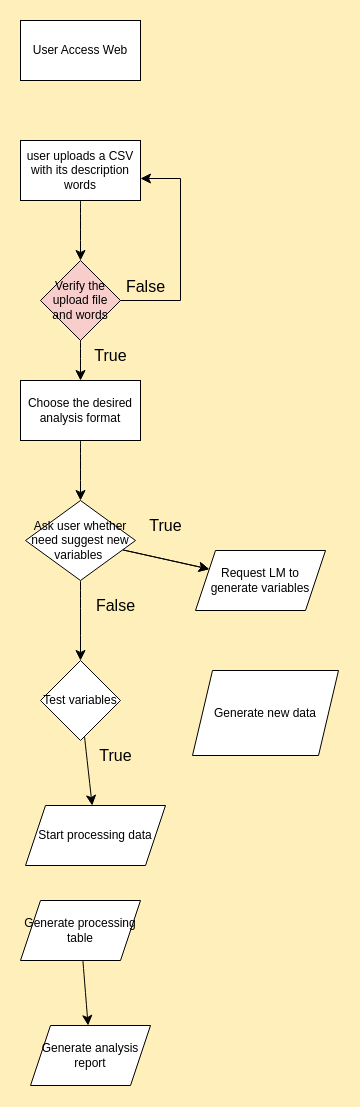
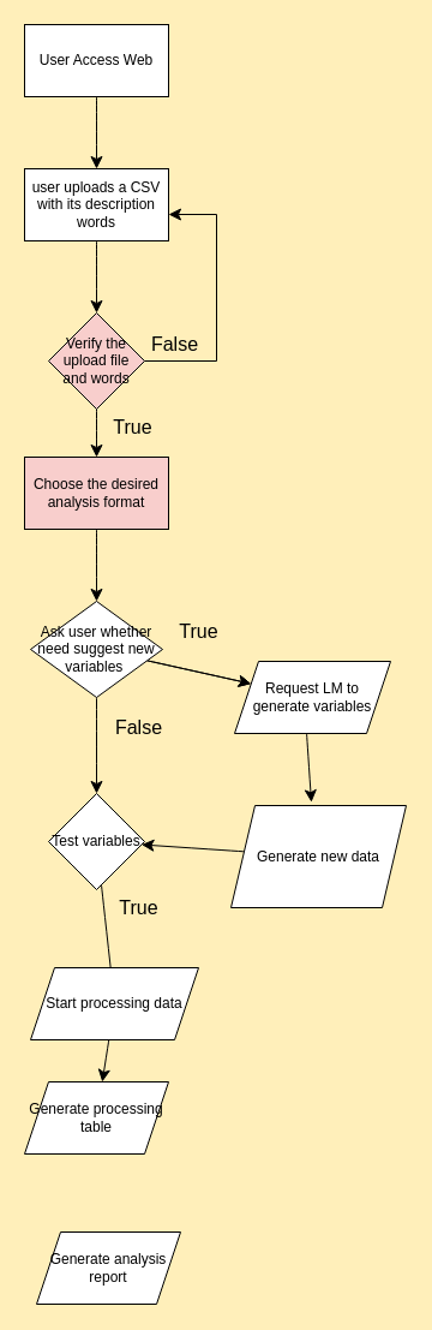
+ <mxCell id="2" value="" style="edgeStyle=none;curved=1;rounded=0;orthogonalLoop=1;jettySize=auto;html=1;fontSize=12;startSize=8;endSize=8;" edge="1" parent="1" source="3" target="5"><mxGeometry relative="1" as="geometry" /></mxCell>
- <mxCell id="11" value="Choose the desired analysis format" style="rounded=0;whiteSpace=wrap;html=1;" vertex="1" parent="1"><mxGeometry x="20" y="380" width="120" height="60" as="geometry" /></mxCell>
+ <mxCell id="11" value="Choose the desired analysis format" style="rounded=0;whiteSpace=wrap;html=1;fillColor=#f8cecc;" vertex="1" parent="1"><mxGeometry x="20" y="380" width="120" height="60" as="geometry" /></mxCell>
+ <mxCell id="17" value="" style="edgeStyle=none;curved=1;rounded=0;orthogonalLoop=1;jettySize=auto;html=1;fontSize=12;startSize=8;endSize=8;exitX=0.462;exitY=1;exitDx=0;exitDy=0;exitPerimeter=0;entryX=0.459;entryY=-0.033;entryDx=0;entryDy=0;entryPerimeter=0;" edge="1" parent="1" source="18" target="30"><mxGeometry relative="1" as="geometry" /></mxCell>
+ <mxCell id="29" value="" style="edgeStyle=none;curved=1;rounded=0;orthogonalLoop=1;jettySize=auto;html=1;fontSize=12;startSize=8;endSize=8;" edge="1" parent="1" source="30" target="22"><mxGeometry relative="1" as="geometry" /></mxCell>
- <mxCell id="21" value="" style="edgeStyle=none;curved=1;rounded=0;orthogonalLoop=1;jettySize=auto;html=1;fontSize=12;startSize=8;endSize=8;" edge="1" parent="1" source="22" target="25"><mxGeometry relative="1" as="geometry" /></mxCell>
+ <mxCell id="21" value="" style="edgeStyle=none;curved=1;rounded=0;orthogonalLoop=1;jettySize=auto;html=1;fontSize=12;startSize=8;endSize=8;endArrow=none;" edge="1" parent="1" source="22" target="25"><mxGeometry relative="1" as="geometry" /></mxCell>
+ <mxCell id="24" value="" style="edgeStyle=none;curved=1;rounded=0;orthogonalLoop=1;jettySize=auto;html=1;fontSize=12;startSize=8;endSize=8;" edge="1" parent="1" source="25" target="27"><mxGeometry relative="1" as="geometry" /></mxCell>
- <mxCell id="26" value="" style="edgeStyle=none;curved=1;rounded=0;orthogonalLoop=1;jettySize=auto;html=1;fontSize=12;startSize=8;endSize=8;" edge="1" parent="1" source="27" target="28"><mxGeometry relative="1" as="geometry" /></mxCell>
